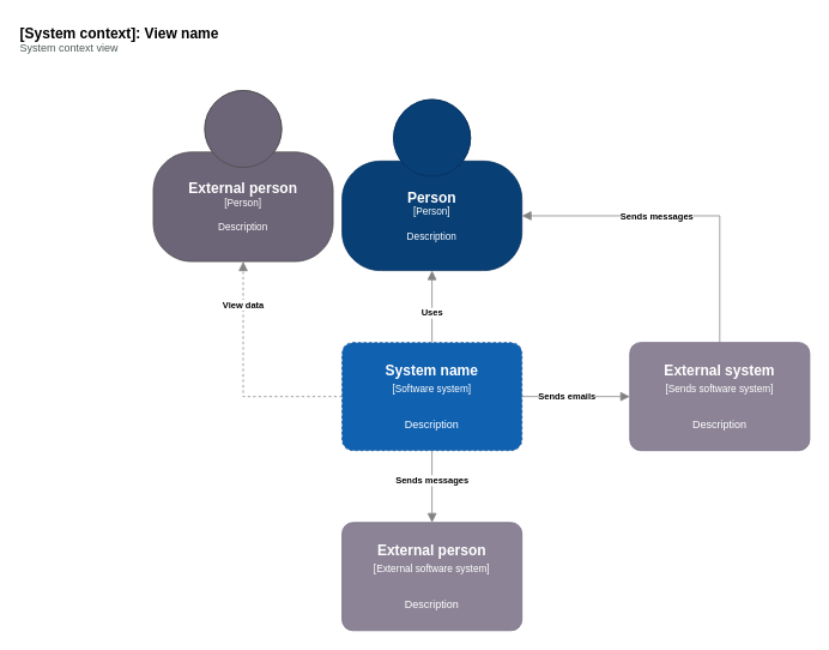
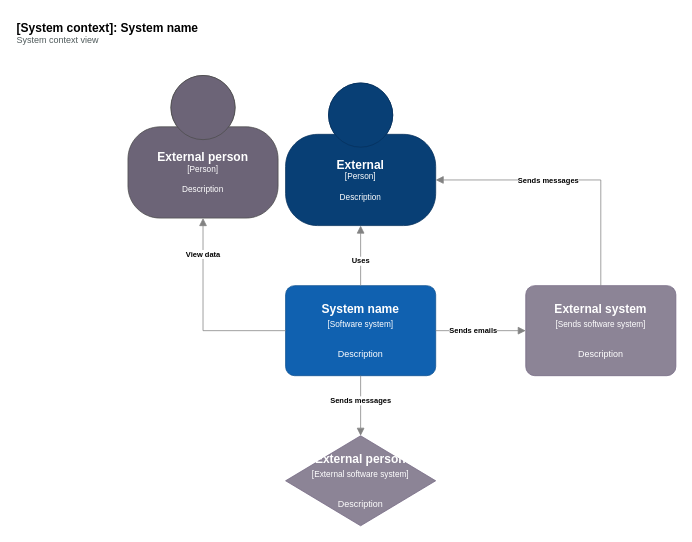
- <mxCell id="4" value="&lt;font style=&quot;font-size: 16px&quot;&gt;&lt;b&gt;&lt;div style=&quot;text-align: left&quot;&gt;[System context]: View name&lt;/div&gt;&lt;/b&gt;&lt;/font&gt;&lt;div style=&quot;text-align: left&quot;&gt;&lt;font color=&quot;#4f5a5b&quot;&gt;System context view&lt;/font&gt;&lt;/div&gt;" style="text;html=1;strokeColor=none;fillColor=none;align=left;verticalAlign=top;whiteSpace=wrap;rounded=0;metaEdit=1;allowArrows=0;resizable=1;rotatable=0;connectable=0;recursiveResize=0;expand=0;pointerEvents=0;points=[[0.25,0,0],[0.5,0,0],[0.75,0,0],[1,0.25,0],[1,0.5,0],[1,0.75,0],[0.75,1,0],[0.5,1,0],[0.25,1,0],[0,0.75,0],[0,0.5,0],[0,0.25,0]];" parent="1" vertex="1"><mxGeometry x="20" y="20" width="470" height="40" as="geometry" /></mxCell>
+ <mxCell id="4" value="&lt;font style=&quot;font-size: 16px&quot;&gt;&lt;b&gt;&lt;div style=&quot;text-align: left&quot;&gt;[System context]: System name&lt;/div&gt;&lt;/b&gt;&lt;/font&gt;&lt;div style=&quot;text-align: left&quot;&gt;&lt;font color=&quot;#4f5a5b&quot;&gt;System context view&lt;/font&gt;&lt;/div&gt;" style="text;html=1;strokeColor=none;fillColor=none;align=left;verticalAlign=top;whiteSpace=wrap;rounded=0;metaEdit=1;allowArrows=0;resizable=1;rotatable=0;connectable=0;recursiveResize=0;expand=0;pointerEvents=0;points=[[0.25,0,0],[0.5,0,0],[0.75,0,0],[1,0.25,0],[1,0.5,0],[1,0.75,0],[0.75,1,0],[0.5,1,0],[0.25,1,0],[0,0.75,0],[0,0.5,0],[0,0.25,0]];" parent="1" vertex="1"><mxGeometry x="20" y="20" width="470" height="40" as="geometry" /></mxCell>
- <mxCell id="2" value="&lt;font style=&quot;font-size: 16px&quot;&gt;&lt;b&gt;Person&lt;/b&gt;&lt;/font&gt;&lt;div&gt;[Person]&lt;/div&gt;&lt;br&gt;&lt;div&gt;&lt;font style=&quot;font-size: 11px&quot;&gt;Description&lt;/font&gt;&lt;/div&gt;" style="html=1;fontSize=11;dashed=0;whiteSpace=wrap;fillColor=#083F75;strokeColor=#06315C;fontColor=#ffffff;shape=mxgraph.c4.person2;align=center;metaEdit=1;points=[[0,0.55,0,0,0],[0,0.68,0,0,0],[0,0.81,0,0,0],[0.25,1,0,0,0],[0.5,0,0,0,0],[0.5,1,0,0,0],[0.75,1,0,0,0],[1,0.53,0,0,0],[1,0.68,0,0,0],[1,0.81,0,0,0]];resizable=1;autosize=0;resizeWidth=0;fillStyle=auto;rotatable=0;strokeWidth=1;" parent="1" vertex="1"><mxGeometry x="380" y="110" width="200" height="190" as="geometry" /></mxCell>
+ <mxCell id="2" value="&lt;font style=&quot;font-size: 16px&quot;&gt;&lt;b&gt;External&lt;/b&gt;&lt;/font&gt;&lt;div&gt;[Person]&lt;/div&gt;&lt;br&gt;&lt;div&gt;&lt;font style=&quot;font-size: 11px&quot;&gt;Description&lt;/font&gt;&lt;/div&gt;" style="html=1;fontSize=11;dashed=0;whiteSpace=wrap;fillColor=#083F75;strokeColor=#06315C;fontColor=#ffffff;shape=mxgraph.c4.person2;align=center;metaEdit=1;points=[[0,0.55,0,0,0],[0,0.68,0,0,0],[0,0.81,0,0,0],[0.25,1,0,0,0],[0.5,0,0,0,0],[0.5,1,0,0,0],[0.75,1,0,0,0],[1,0.53,0,0,0],[1,0.68,0,0,0],[1,0.81,0,0,0]];resizable=1;autosize=0;resizeWidth=0;fillStyle=auto;rotatable=0;strokeWidth=1;" parent="1" vertex="1"><mxGeometry x="380" y="110" width="200" height="190" as="geometry" /></mxCell>
- <mxCell id="12" value="&lt;div style=&quot;text-align: left&quot;&gt;&lt;div style=&quot;text-align: center&quot;&gt;&lt;b&gt;&lt;font color=&quot;#000000&quot;&gt;View data&lt;/font&gt;&lt;/b&gt;&lt;/div&gt;&lt;/div&gt;" style="endArrow=block;html=1;fontSize=10;fontColor=#404040;strokeWidth=1;endFill=1;strokeColor=#828282;elbow=vertical;metaEdit=1;endSize=8;startSize=8;jumpStyle=arc;jumpSize=16;rounded=0;edgeStyle=orthogonalEdgeStyle;fontStyle=0;comic=0;exitX=0;exitY=0.5;exitDx=0;exitDy=0;exitPerimeter=0;entryX=0.5;entryY=1;entryDx=0;entryDy=0;entryPerimeter=0;dashed=1;" parent="1" source="3" target="7" edge="1"><mxGeometry x="0.63" width="240" relative="1" as="geometry"><mxPoint x="490" y="390" as="sourcePoint" /><mxPoint x="490" y="310" as="targetPoint" /><mxPoint as="offset" /></mxGeometry></mxCell>
+ <mxCell id="12" value="&lt;div style=&quot;text-align: left&quot;&gt;&lt;div style=&quot;text-align: center&quot;&gt;&lt;b&gt;&lt;font color=&quot;#000000&quot;&gt;View data&lt;/font&gt;&lt;/b&gt;&lt;/div&gt;&lt;/div&gt;" style="endArrow=block;html=1;fontSize=10;fontColor=#404040;strokeWidth=1;endFill=1;strokeColor=#828282;elbow=vertical;metaEdit=1;endSize=8;startSize=8;jumpStyle=arc;jumpSize=16;rounded=0;edgeStyle=orthogonalEdgeStyle;fontStyle=0;comic=0;exitX=0;exitY=0.5;exitDx=0;exitDy=0;exitPerimeter=0;entryX=0.5;entryY=1;entryDx=0;entryDy=0;entryPerimeter=0;" parent="1" source="3" target="7" edge="1"><mxGeometry x="0.63" width="240" relative="1" as="geometry"><mxPoint x="490" y="390" as="sourcePoint" /><mxPoint x="490" y="310" as="targetPoint" /><mxPoint as="offset" /></mxGeometry></mxCell>
- <mxCell id="3" value="&lt;font size=&quot;1&quot; style=&quot;&quot;&gt;&lt;b style=&quot;font-size: 16px;&quot;&gt;System name&lt;/b&gt;&lt;/font&gt;&lt;div&gt;&lt;font style=&quot;font-size: 11px;&quot;&gt;[Software system]&lt;/font&gt;&lt;/div&gt;&lt;br&gt;&lt;div&gt;&lt;font style=&quot;font-size: 12px;&quot;&gt;Description&lt;/font&gt;&lt;/div&gt;" style="rounded=1;whiteSpace=wrap;html=1;labelBackgroundColor=none;fillColor=#1061B0;fontColor=#ffffff;align=center;arcSize=10;strokeColor=#0D5091;metaEdit=1;resizable=1;points=[[0.25,0,0],[0.5,0,0],[0.75,0,0],[1,0.25,0],[1,0.5,0],[1,0.75,0],[0.75,1,0],[0.5,1,0],[0.25,1,0],[0,0.75,0],[0,0.5,0],[0,0.25,0]];fontSize=16;backgroundOutline=0;collapsible=0;dropTarget=0;movableLabel=0;perimeter=rectanglePerimeter;snapToPoint=0;autosize=0;treeMoving=0;enumerate=0;rotatable=0;dashed=1;" parent="1" vertex="1"><mxGeometry x="380" y="380" width="200" height="120" as="geometry" /></mxCell>
+ <mxCell id="3" value="&lt;font size=&quot;1&quot; style=&quot;&quot;&gt;&lt;b style=&quot;font-size: 16px;&quot;&gt;System name&lt;/b&gt;&lt;/font&gt;&lt;div&gt;&lt;font style=&quot;font-size: 11px;&quot;&gt;[Software system]&lt;/font&gt;&lt;/div&gt;&lt;br&gt;&lt;div&gt;&lt;font style=&quot;font-size: 12px;&quot;&gt;Description&lt;/font&gt;&lt;/div&gt;" style="rounded=1;whiteSpace=wrap;html=1;labelBackgroundColor=none;fillColor=#1061B0;fontColor=#ffffff;align=center;arcSize=10;strokeColor=#0D5091;metaEdit=1;resizable=1;points=[[0.25,0,0],[0.5,0,0],[0.75,0,0],[1,0.25,0],[1,0.5,0],[1,0.75,0],[0.75,1,0],[0.5,1,0],[0.25,1,0],[0,0.75,0],[0,0.5,0],[0,0.25,0]];fontSize=16;backgroundOutline=0;collapsible=0;dropTarget=0;movableLabel=0;perimeter=rectanglePerimeter;snapToPoint=0;autosize=0;treeMoving=0;enumerate=0;rotatable=0;" parent="1" vertex="1"><mxGeometry x="380" y="380" width="200" height="120" as="geometry" /></mxCell>
- <mxCell id="5" value="&lt;font size=&quot;1&quot; style=&quot;&quot;&gt;&lt;b style=&quot;font-size: 16px;&quot;&gt;External person&lt;/b&gt;&lt;/font&gt;&lt;div&gt;&lt;font style=&quot;font-size: 11px;&quot;&gt;[External software system]&lt;/font&gt;&lt;/div&gt;&lt;br&gt;&lt;div&gt;&lt;font style=&quot;font-size: 12px;&quot;&gt;Description&lt;/font&gt;&lt;/div&gt;" style="rounded=1;whiteSpace=wrap;html=1;labelBackgroundColor=none;fillColor=#8C8496;fontColor=#ffffff;align=center;arcSize=10;strokeColor=#736782;metaEdit=1;resizable=1;points=[[0.25,0,0],[0.5,0,0],[0.75,0,0],[1,0.25,0],[1,0.5,0],[1,0.75,0],[0.75,1,0],[0.5,1,0],[0.25,1,0],[0,0.75,0],[0,0.5,0],[0,0.25,0]];fontSize=16;backgroundOutline=0;collapsible=0;dropTarget=0;movableLabel=0;perimeter=rectanglePerimeter;snapToPoint=0;autosize=0;treeMoving=0;enumerate=0;rotatable=1;editable=1;movable=1;deletable=1;locked=0;connectable=1;" parent="1" vertex="1"><mxGeometry x="380" y="580" width="200" height="120" as="geometry" /></mxCell>
+ <mxCell id="5" value="&lt;font size=&quot;1&quot; style=&quot;&quot;&gt;&lt;b style=&quot;font-size: 16px;&quot;&gt;External person&lt;/b&gt;&lt;/font&gt;&lt;div&gt;&lt;font style=&quot;font-size: 11px;&quot;&gt;[External software system]&lt;/font&gt;&lt;/div&gt;&lt;br&gt;&lt;div&gt;&lt;font style=&quot;font-size: 12px;&quot;&gt;Description&lt;/font&gt;&lt;/div&gt;" style="rhombus;whiteSpace=wrap;html=1;labelBackgroundColor=none;fillColor=#8C8496;fontColor=#ffffff;align=center;arcSize=10;strokeColor=#736782;metaEdit=1;resizable=1;points=[[0.25,0,0],[0.5,0,0],[0.75,0,0],[1,0.25,0],[1,0.5,0],[1,0.75,0],[0.75,1,0],[0.5,1,0],[0.25,1,0],[0,0.75,0],[0,0.5,0],[0,0.25,0]];fontSize=16;backgroundOutline=0;collapsible=0;dropTarget=0;movableLabel=0;snapToPoint=0;autosize=0;treeMoving=0;enumerate=0;rotatable=1;editable=1;movable=1;deletable=1;locked=0;connectable=1;" parent="1" vertex="1"><mxGeometry x="380" y="580" width="200" height="120" as="geometry" /></mxCell>
